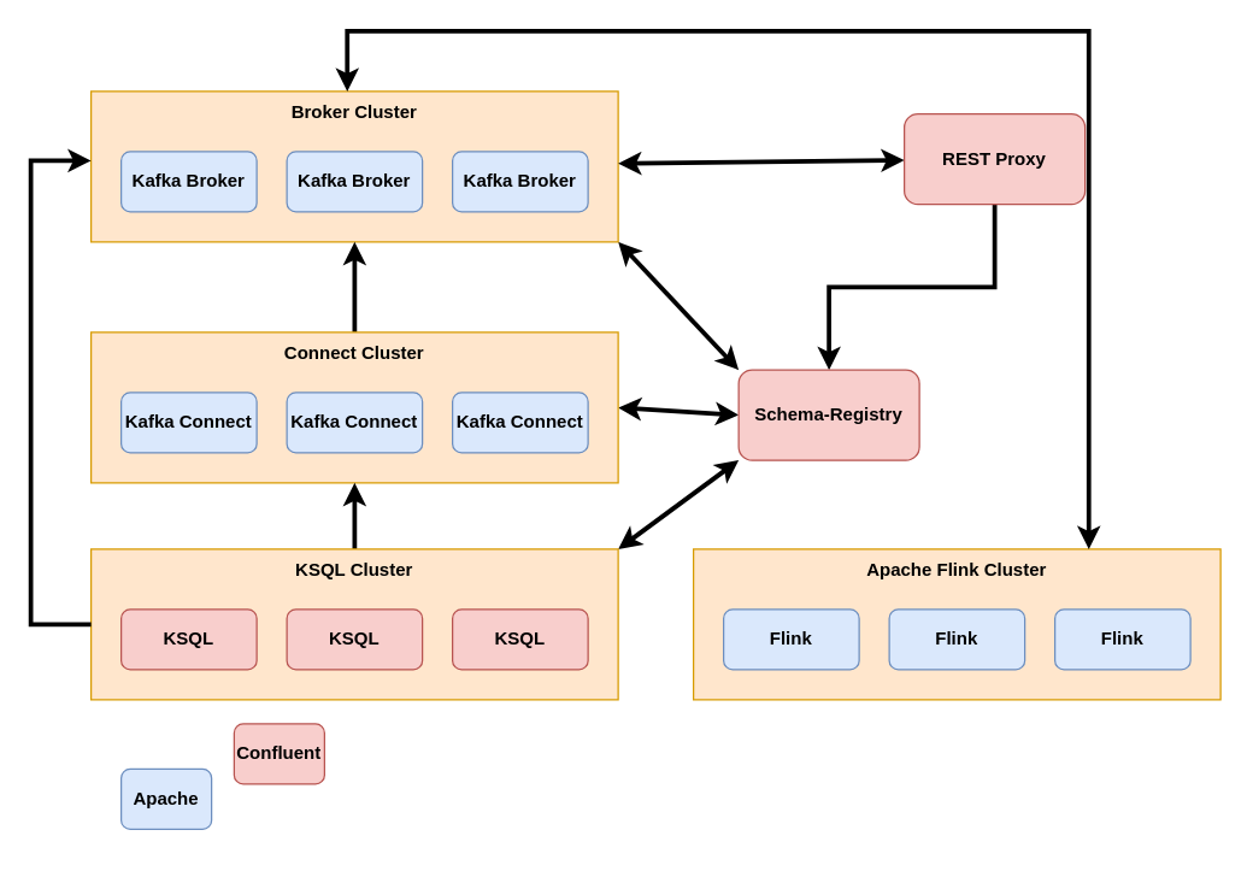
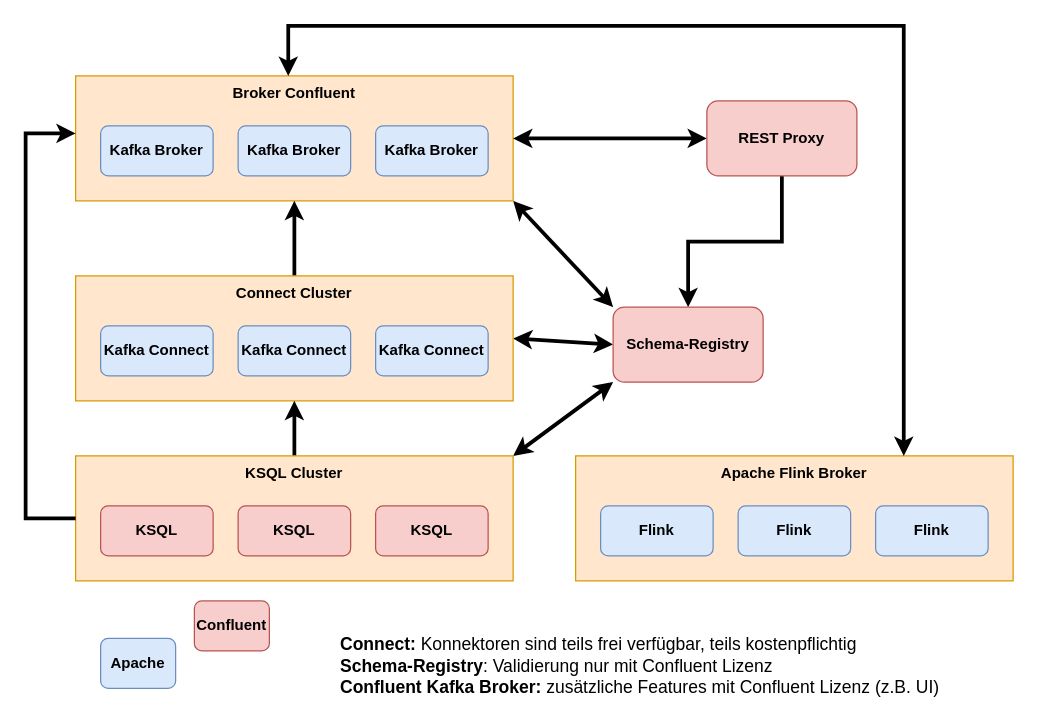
- <mxCell id="3" value="Broker Cluster" style="rounded=0;whiteSpace=wrap;html=1;align=center;verticalAlign=top;fontStyle=1;fillColor=#ffe6cc;strokeColor=#d79b00;" parent="1" vertex="1"><mxGeometry x="60" y="60" width="350" height="100" as="geometry" /></mxCell>
+ <mxCell id="3" value="Broker Confluent" style="rounded=0;whiteSpace=wrap;html=1;align=center;verticalAlign=top;fontStyle=1;fillColor=#ffe6cc;strokeColor=#d79b00;" parent="1" vertex="1"><mxGeometry x="60" y="60" width="350" height="100" as="geometry" /></mxCell>
- <mxCell id="21" value="REST Proxy" style="rounded=1;whiteSpace=wrap;html=1;fillColor=#f8cecc;strokeColor=#b85450;fontStyle=1" parent="1" vertex="1"><mxGeometry x="600" y="75" width="120" height="60" as="geometry" /></mxCell>
+ <mxCell id="21" value="REST Proxy" style="rounded=1;whiteSpace=wrap;html=1;fillColor=#f8cecc;strokeColor=#b85450;fontStyle=1" parent="1" vertex="1"><mxGeometry x="565" y="80" width="120" height="60" as="geometry" /></mxCell>
- <mxCell id="22" value="Apache Flink Cluster" style="rounded=0;whiteSpace=wrap;html=1;align=center;verticalAlign=top;fontStyle=1;fillColor=#ffe6cc;strokeColor=#d79b00;" parent="1" vertex="1"><mxGeometry x="460" y="364" width="350" height="100" as="geometry" /></mxCell>
+ <mxCell id="22" value="Apache Flink Broker" style="rounded=0;whiteSpace=wrap;html=1;align=center;verticalAlign=top;fontStyle=1;fillColor=#ffe6cc;strokeColor=#d79b00;" parent="1" vertex="1"><mxGeometry x="460" y="364" width="350" height="100" as="geometry" /></mxCell>
+ <mxCell id="31" value="&lt;b&gt;Connect:&lt;/b&gt; Konnektoren sind teils frei verfügbar, teils kostenpflichtig&lt;div&gt;&lt;b&gt;Schema-Registry&lt;/b&gt;: Validierung nur mit Confluent Lizenz&lt;/div&gt;&lt;div&gt;&lt;b&gt;Confluent Kafka Broker:&lt;/b&gt;&amp;nbsp;zusätzliche Features mit Confluent Lizenz (z.B. UI)&lt;/div&gt;" style="text;html=1;align=left;verticalAlign=top;whiteSpace=wrap;rounded=0;fontSize=14;" parent="1" vertex="1"><mxGeometry x="270" y="500" width="530" height="60" as="geometry" /></mxCell>
